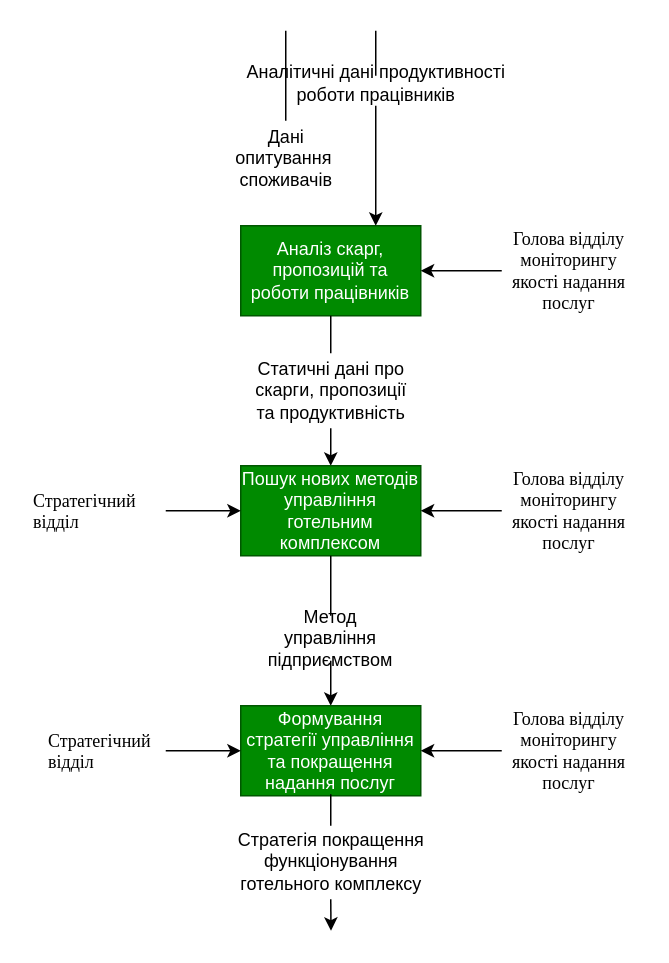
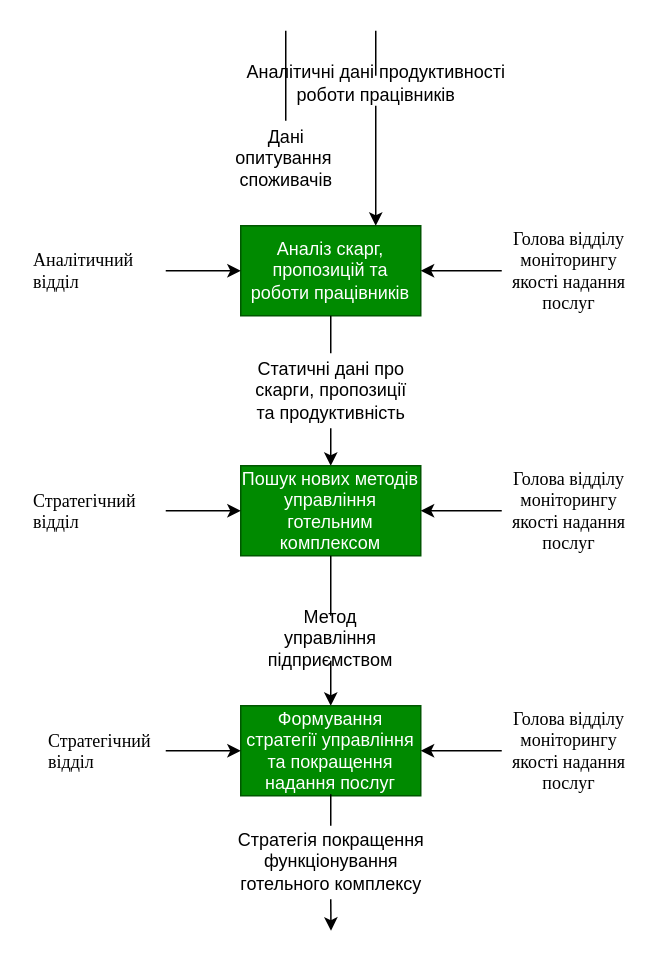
+ <mxCell id="11" value="&lt;span style=&quot;line-height: 106% ; font-family: &amp;quot;times new roman&amp;quot; , serif&quot;&gt;&lt;font style=&quot;font-size: 12px&quot;&gt;Аналітичний відділ&lt;/font&gt;&lt;/span&gt;" style="text;html=1;strokeColor=none;fillColor=none;align=left;verticalAlign=middle;whiteSpace=wrap;rounded=0;" parent="1" vertex="1"><mxGeometry x="20" y="165" width="90" height="30" as="geometry" /></mxCell>
+ <mxCell id="10" style="edgeStyle=orthogonalEdgeStyle;rounded=0;orthogonalLoop=1;jettySize=auto;html=1;exitX=1;exitY=0.5;exitDx=0;exitDy=0;entryX=0;entryY=0.5;entryDx=0;entryDy=0;" parent="1" source="11" target="3" edge="1"><mxGeometry relative="1" as="geometry" /></mxCell>
